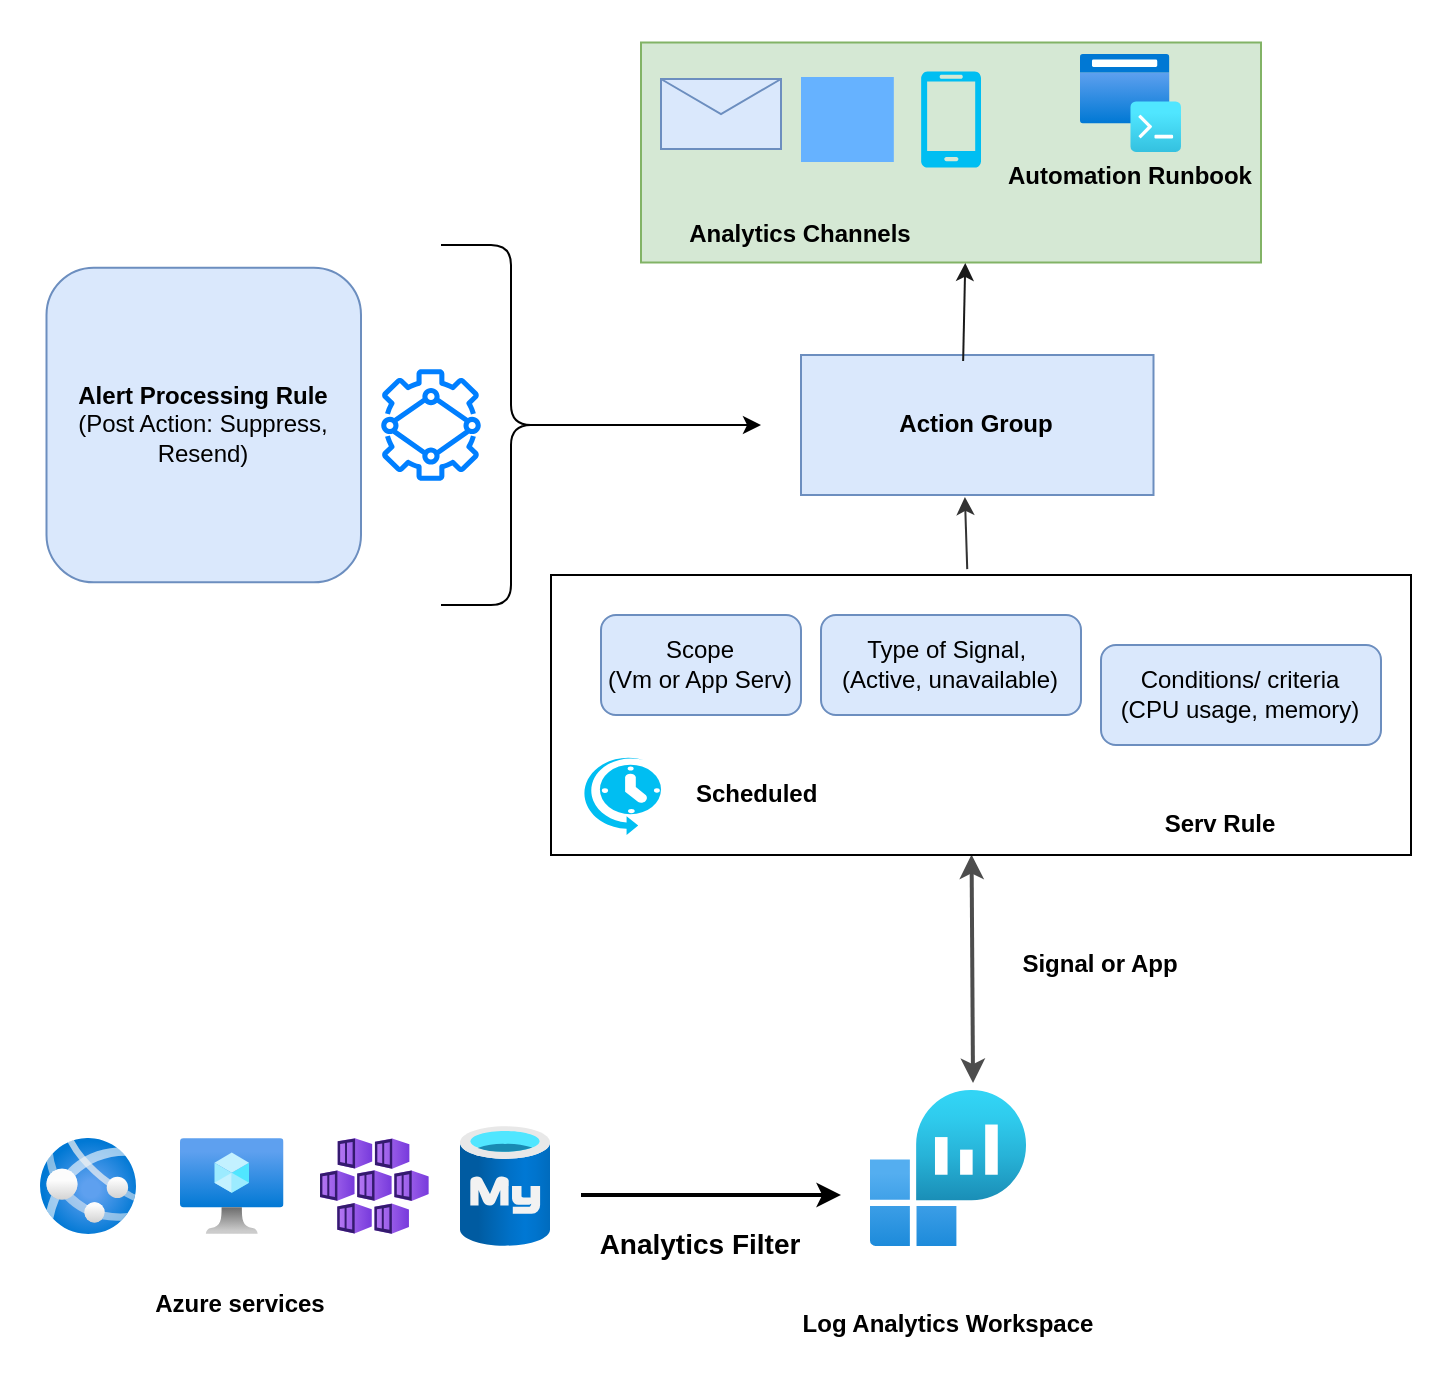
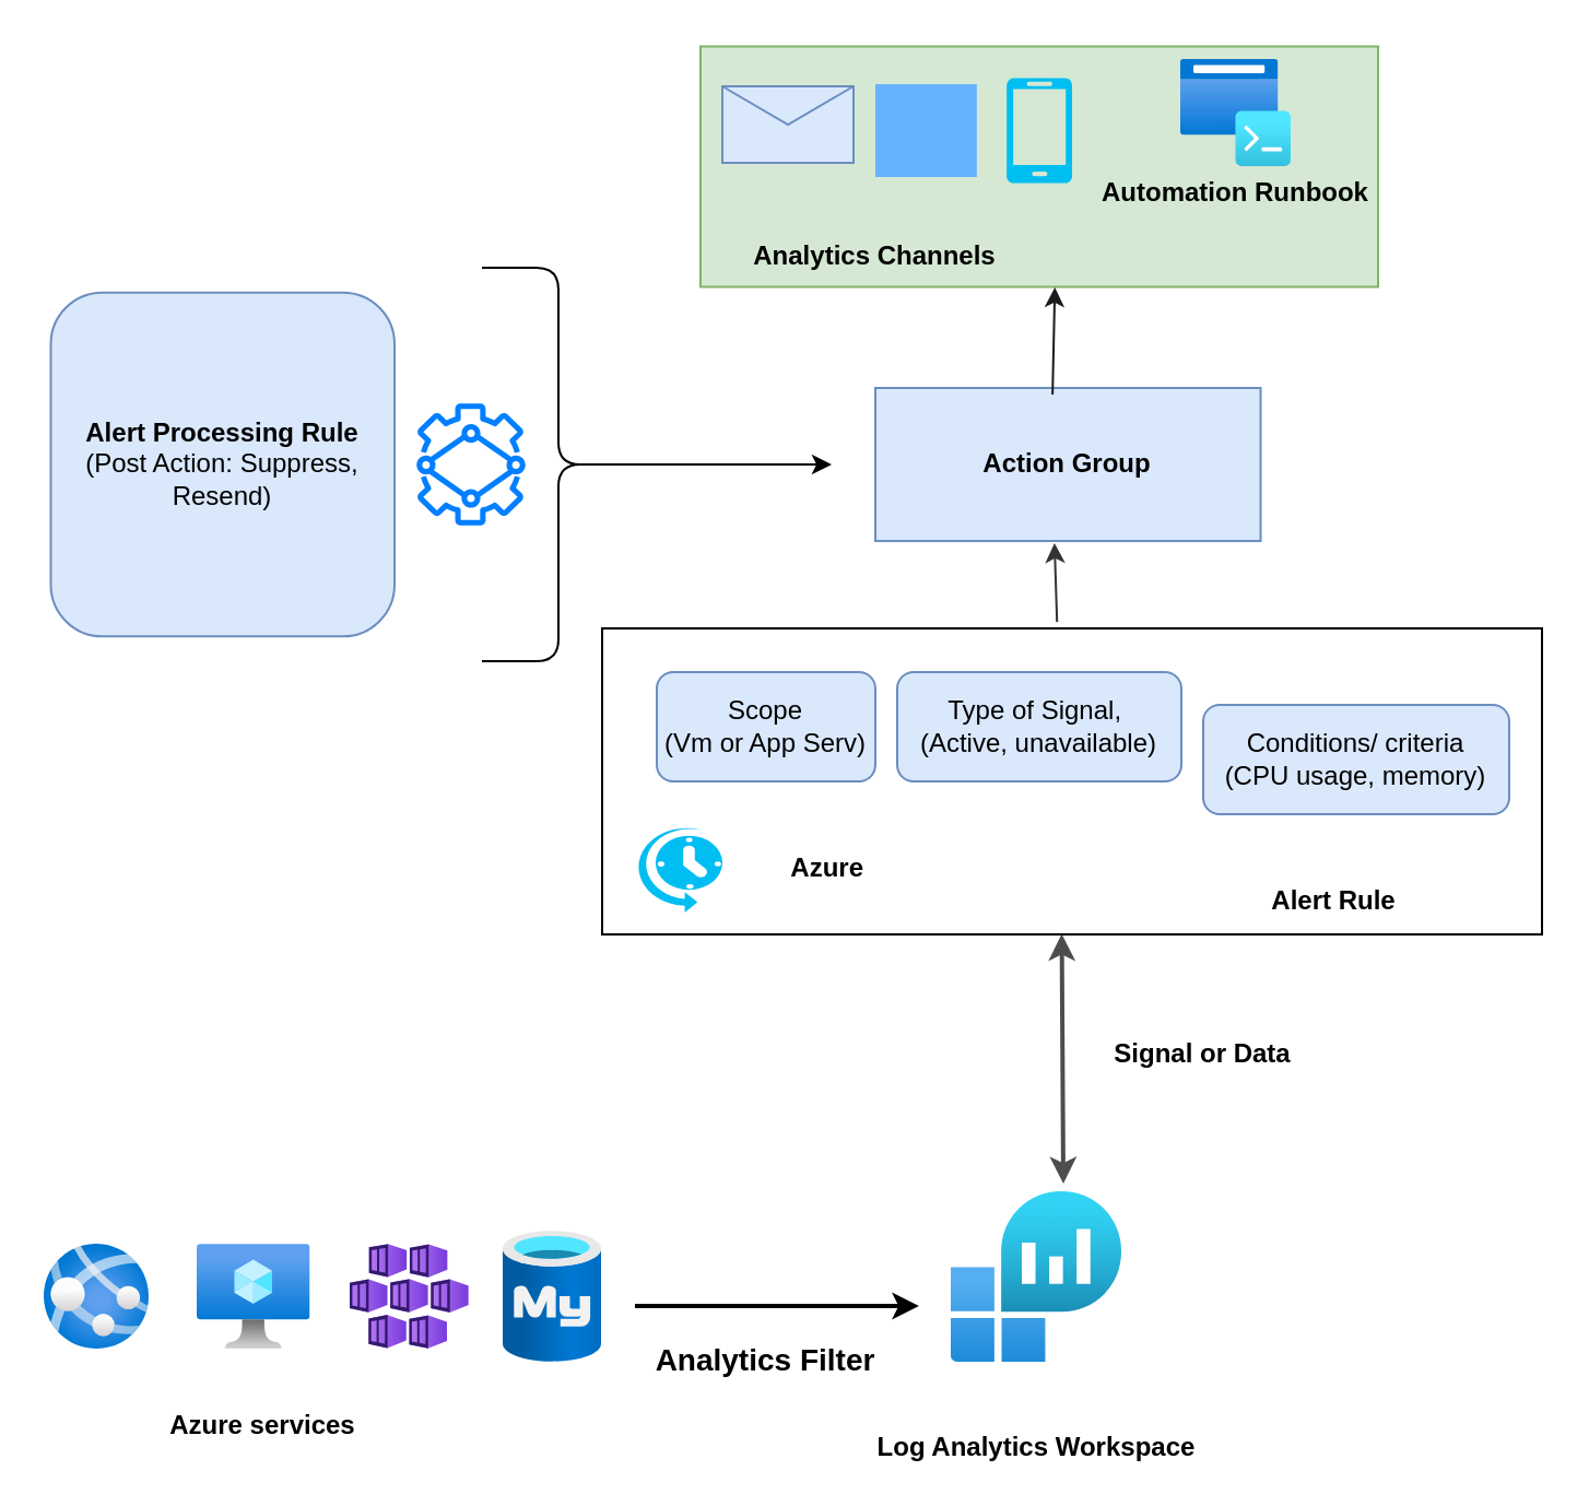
- <mxCell id="18" value="&lt;font&gt;&lt;b style=&quot;&quot;&gt;Scheduled&amp;nbsp;&lt;/b&gt;&lt;/font&gt;" style="text;html=1;align=center;verticalAlign=middle;whiteSpace=wrap;rounded=0;" vertex="1" parent="1"><mxGeometry x="340" y="392" width="80" height="10" as="geometry" /></mxCell>
+ <mxCell id="18" value="&lt;font&gt;&lt;b style=&quot;&quot;&gt;Azure&amp;nbsp;&lt;/b&gt;&lt;/font&gt;" style="text;html=1;align=center;verticalAlign=middle;whiteSpace=wrap;rounded=0;" vertex="1" parent="1"><mxGeometry x="340" y="392" width="80" height="10" as="geometry" /></mxCell>
- <mxCell id="19" value="&lt;b&gt;&lt;font&gt;Serv Rule&lt;/font&gt;&lt;/b&gt;" style="text;html=1;align=center;verticalAlign=middle;whiteSpace=wrap;rounded=0;" vertex="1" parent="1"><mxGeometry x="560" y="407" width="100" height="10" as="geometry" /></mxCell>
+ <mxCell id="19" value="&lt;b&gt;&lt;font&gt;Alert Rule&lt;/font&gt;&lt;/b&gt;" style="text;html=1;align=center;verticalAlign=middle;whiteSpace=wrap;rounded=0;" vertex="1" parent="1"><mxGeometry x="560" y="407" width="100" height="10" as="geometry" /></mxCell>
- <mxCell id="12" value="&lt;b&gt;&lt;font&gt;Signal or App&lt;/font&gt;&lt;/b&gt;" style="text;html=1;align=center;verticalAlign=middle;whiteSpace=wrap;rounded=0;" vertex="1" parent="1"><mxGeometry x="500" y="477" width="100" height="10" as="geometry" /></mxCell>
+ <mxCell id="12" value="&lt;b&gt;&lt;font&gt;Signal or Data&lt;/font&gt;&lt;/b&gt;" style="text;html=1;align=center;verticalAlign=middle;whiteSpace=wrap;rounded=0;" vertex="1" parent="1"><mxGeometry x="500" y="477" width="100" height="10" as="geometry" /></mxCell>
